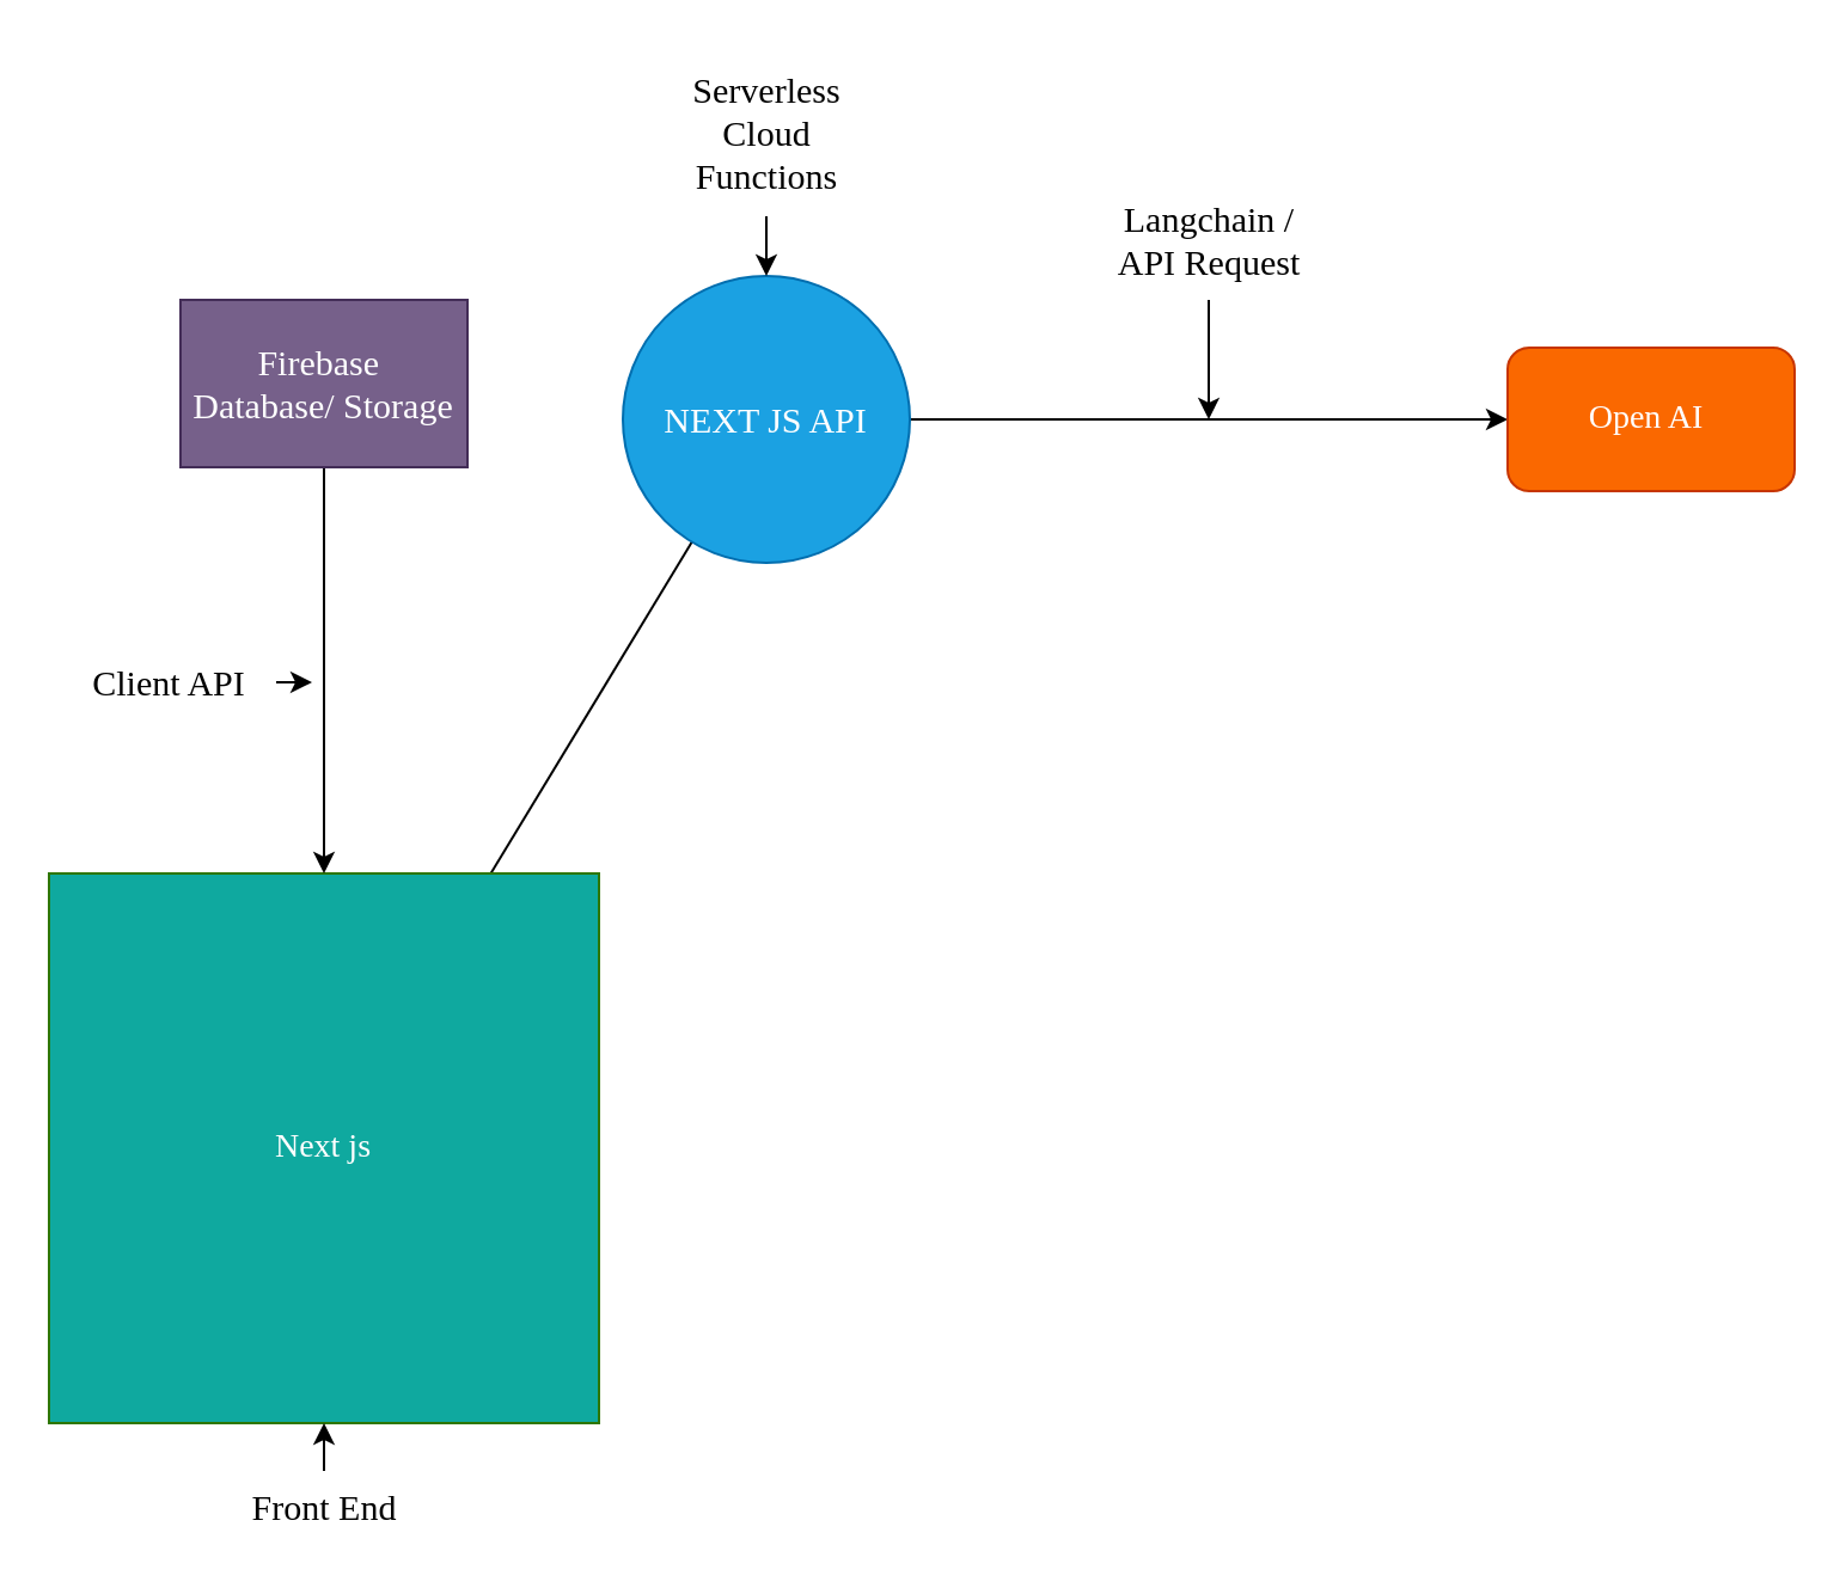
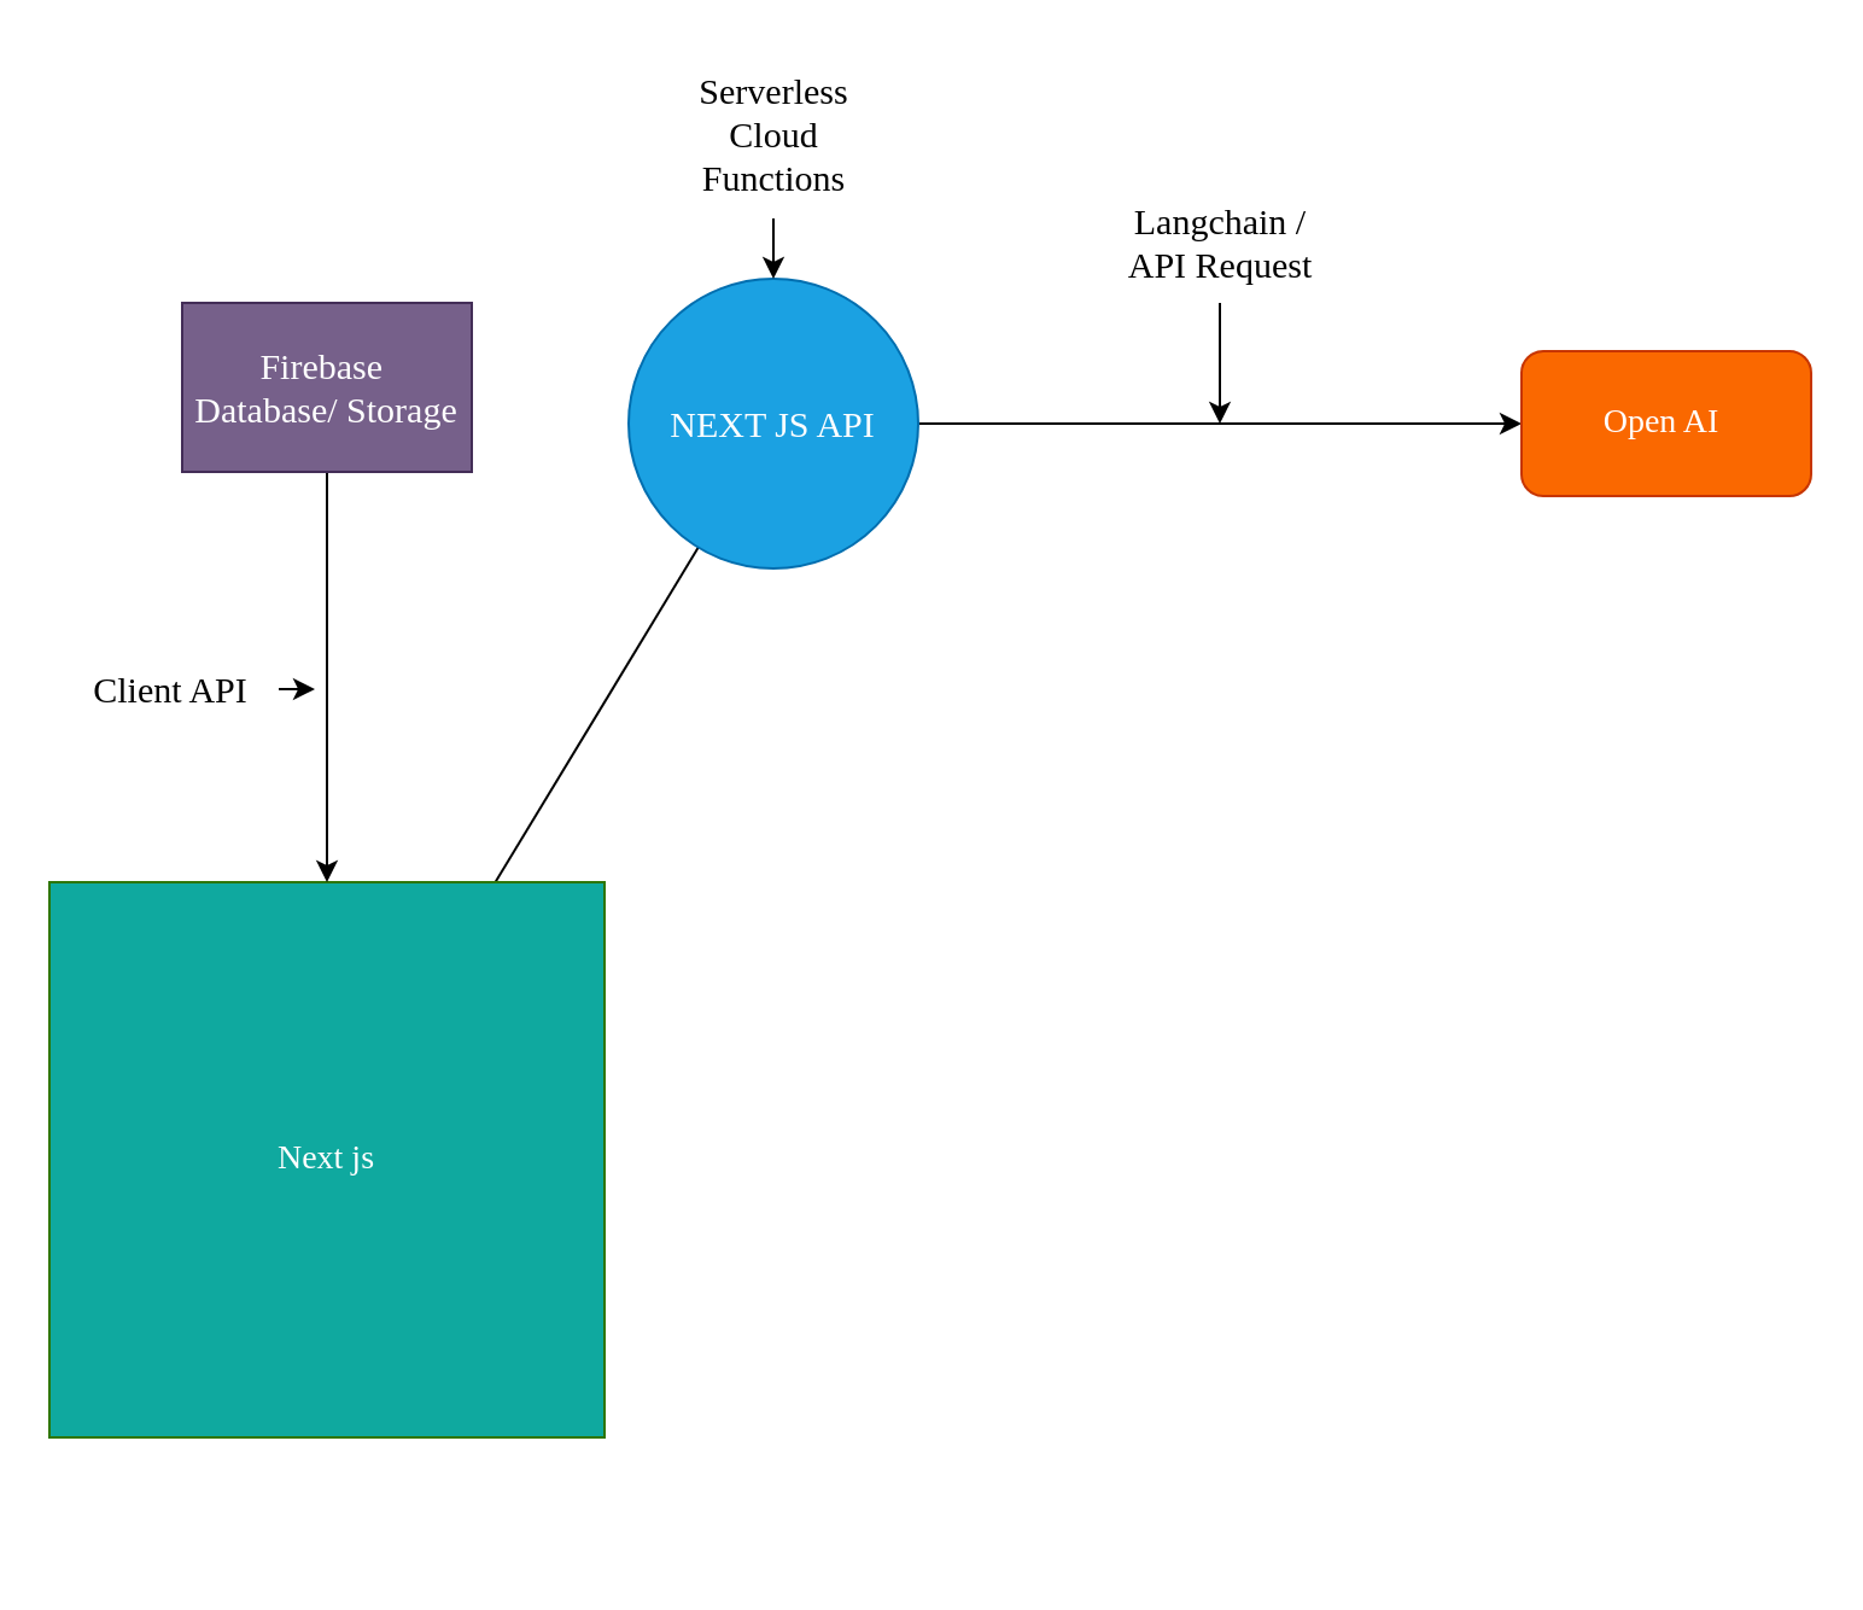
- <mxCell id="4" value="" style="edgeStyle=none;html=1;fontFamily=Tahoma;fontSize=15;" edge="1" parent="1" source="5" target="3"><mxGeometry relative="1" as="geometry" /></mxCell>
- <mxCell id="5" value="Front End" style="text;html=1;align=center;verticalAlign=middle;resizable=0;points=[];autosize=1;strokeColor=none;fillColor=none;fontFamily=Tahoma;fontSize=15;" vertex="1" parent="1"><mxGeometry x="90" y="615" width="90" height="30" as="geometry" /></mxCell>
